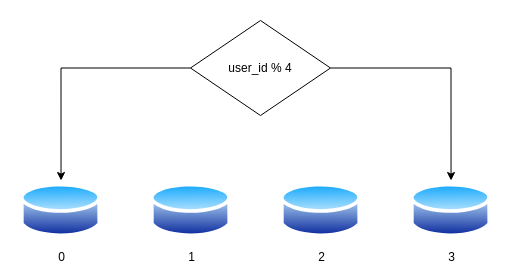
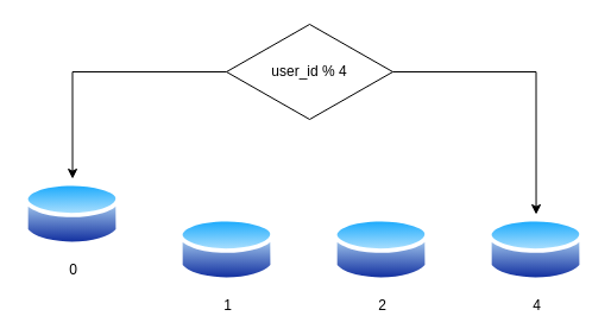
- <mxCell id="8" value="user_id % 4" style="rhombus;whiteSpace=wrap;html=1;" vertex="1" parent="1"><mxGeometry x="190" y="20" width="140" height="95" as="geometry" /></mxCell>
+ <mxCell id="8" value="user_id % 4" style="rhombus;whiteSpace=wrap;html=1;" vertex="1" parent="1"><mxGeometry x="190" y="20" width="140" height="80" as="geometry" /></mxCell>
- <mxCell id="2" value="0" style="image;aspect=fixed;perimeter=ellipsePerimeter;html=1;align=center;shadow=0;dashed=0;spacingTop=3;image=img/lib/active_directory/database.svg;" vertex="1" parent="1"><mxGeometry x="20" y="180" width="81.08" height="60" as="geometry" /></mxCell>
+ <mxCell id="2" value="0" style="image;aspect=fixed;perimeter=ellipsePerimeter;html=1;align=center;shadow=0;dashed=0;spacingTop=3;image=img/lib/active_directory/database.svg;" vertex="1" parent="1"><mxGeometry x="20" y="150" width="81.08" height="60" as="geometry" /></mxCell>
- <mxCell id="5" value="3" style="image;aspect=fixed;perimeter=ellipsePerimeter;html=1;align=center;shadow=0;dashed=0;spacingTop=3;image=img/lib/active_directory/database.svg;" vertex="1" parent="1"><mxGeometry x="410" y="180" width="81.08" height="60" as="geometry" /></mxCell>
+ <mxCell id="5" value="4" style="image;aspect=fixed;perimeter=ellipsePerimeter;html=1;align=center;shadow=0;dashed=0;spacingTop=3;image=img/lib/active_directory/database.svg;" vertex="1" parent="1"><mxGeometry x="410" y="180" width="81.08" height="60" as="geometry" /></mxCell>
